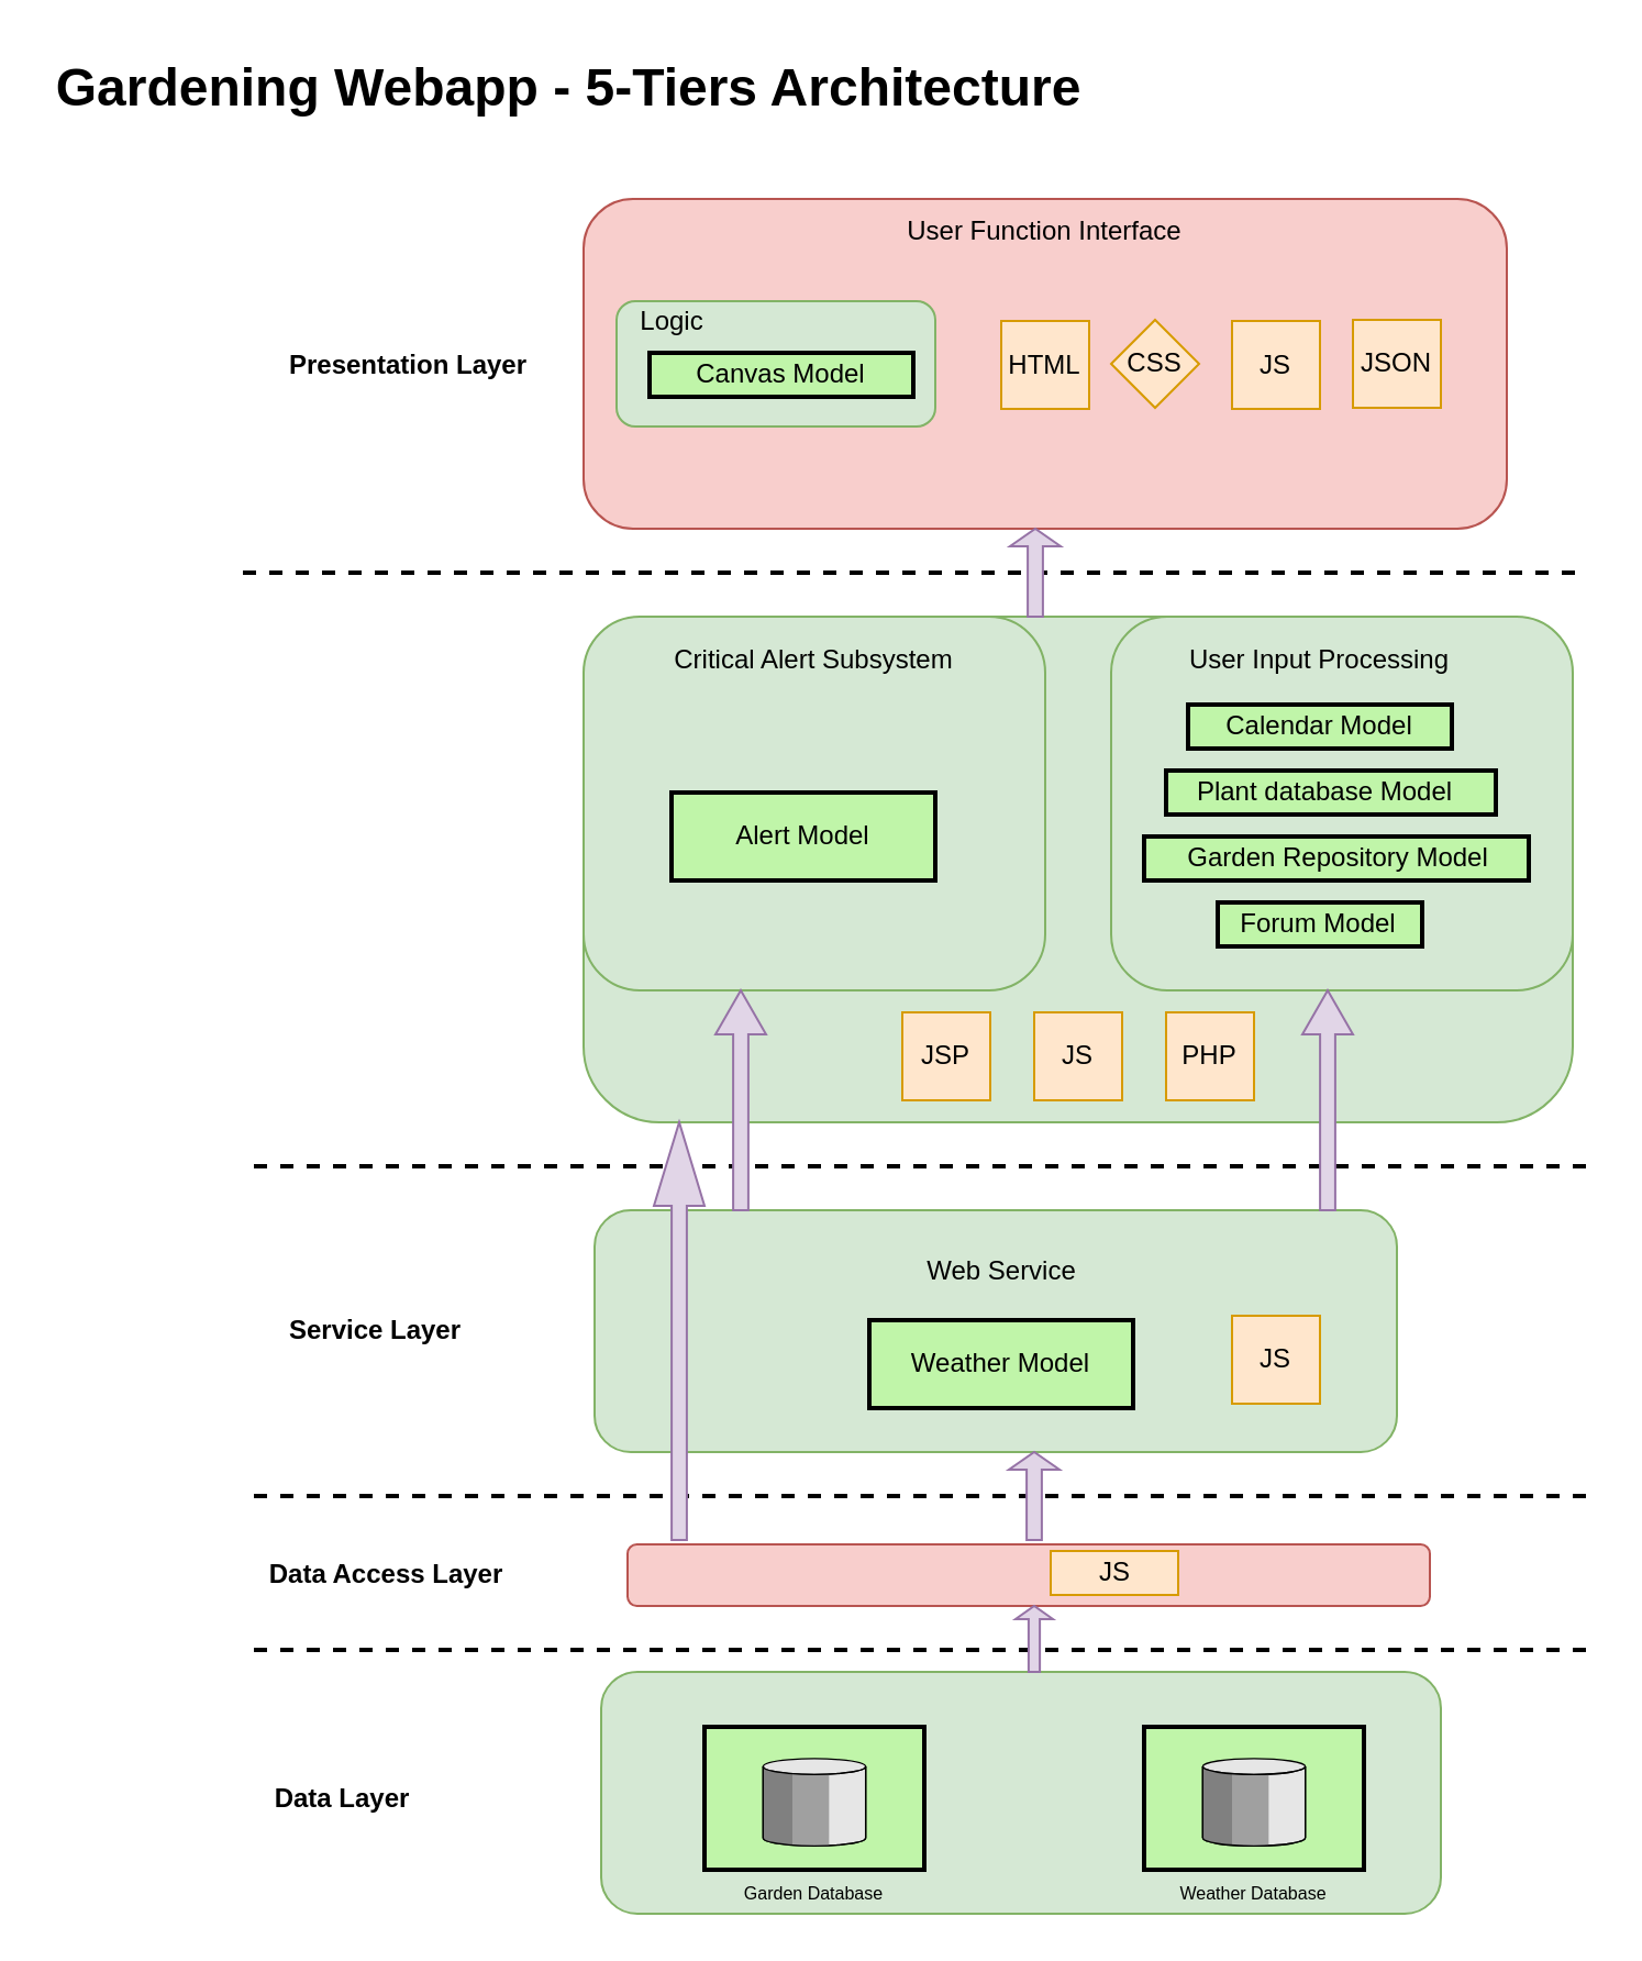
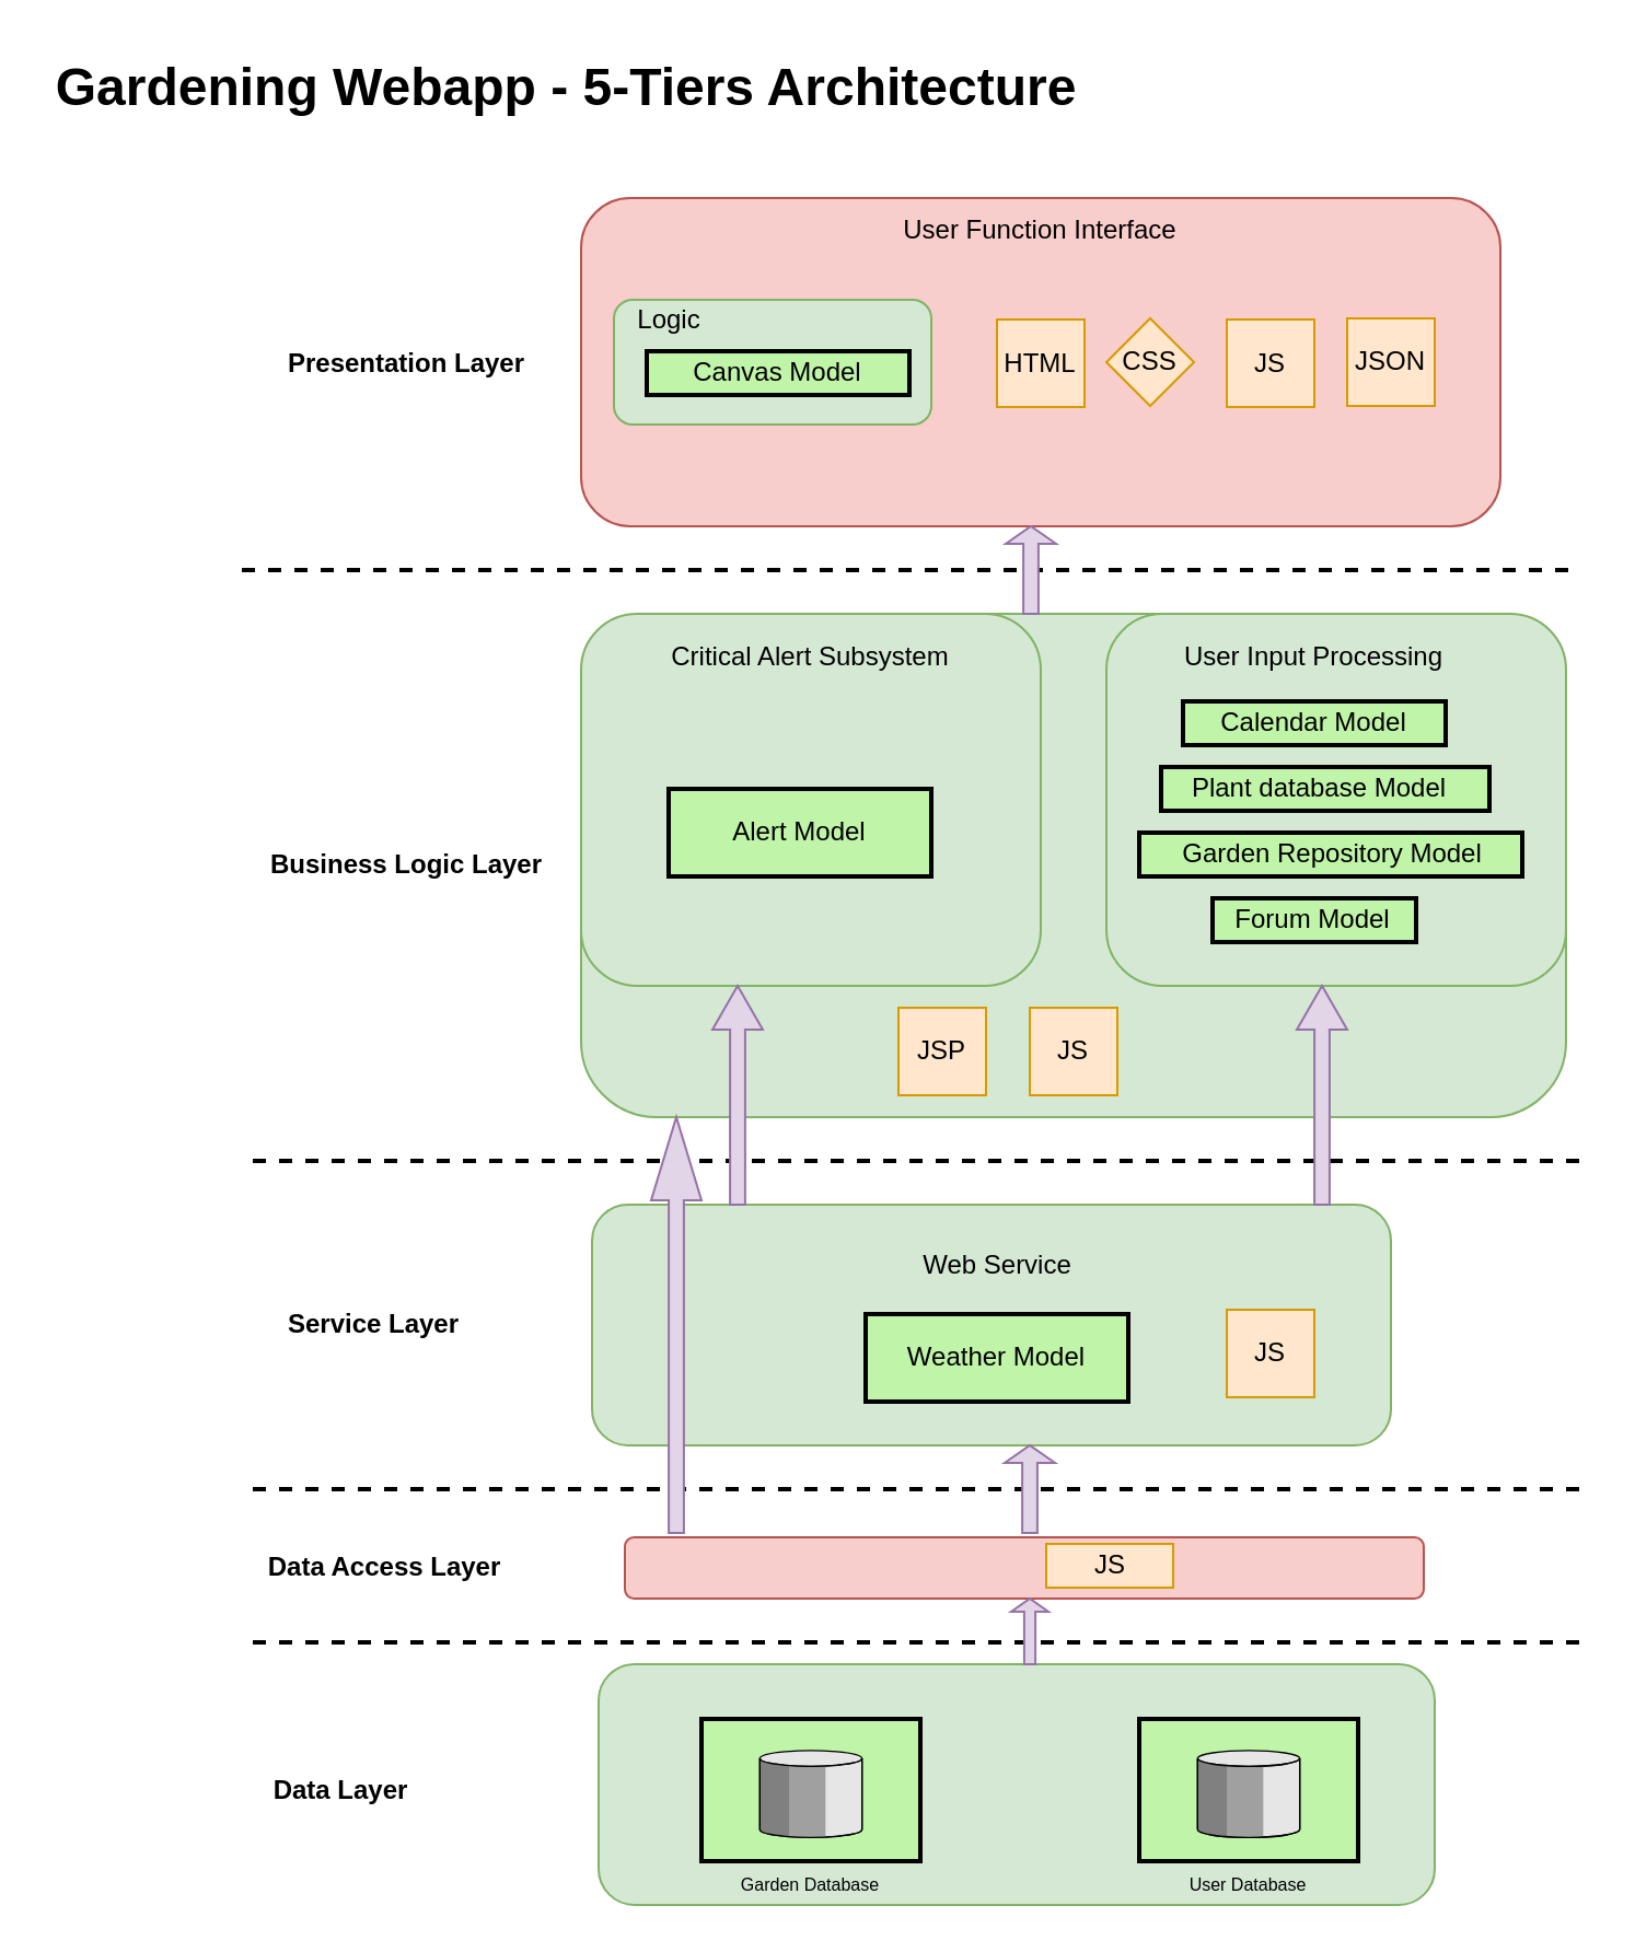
+ <mxCell id="7" value="Business Logic Layer" style="text;html=1;align=center;verticalAlign=middle;resizable=0;points=[];;autosize=1;fontStyle=1" vertex="1" parent="1"><mxGeometry x="115" y="385" width="140" height="20" as="geometry" /></mxCell>
- <mxCell id="39" value="&lt;div&gt;&lt;span&gt;PHP&lt;/span&gt;&lt;/div&gt;" style="whiteSpace=wrap;html=1;aspect=fixed;fillColor=#ffe6cc;strokeColor=#d79b00;align=center;" vertex="1" parent="1"><mxGeometry x="530" y="460" width="40" height="40" as="geometry" /></mxCell>
- <mxCell id="53" value="Weather Database" style="strokeWidth=2;outlineConnect=0;dashed=0;align=center;fontSize=8;verticalLabelPosition=bottom;verticalAlign=top;shape=mxgraph.eip.message_store;fillColor=#c0f5a9" vertex="1" parent="1"><mxGeometry x="520" y="785" width="100" height="65" as="geometry" /></mxCell>
+ <mxCell id="53" value="User Database" style="strokeWidth=2;outlineConnect=0;dashed=0;align=center;fontSize=8;verticalLabelPosition=bottom;verticalAlign=top;shape=mxgraph.eip.message_store;fillColor=#c0f5a9" vertex="1" parent="1"><mxGeometry x="520" y="785" width="100" height="65" as="geometry" /></mxCell>
